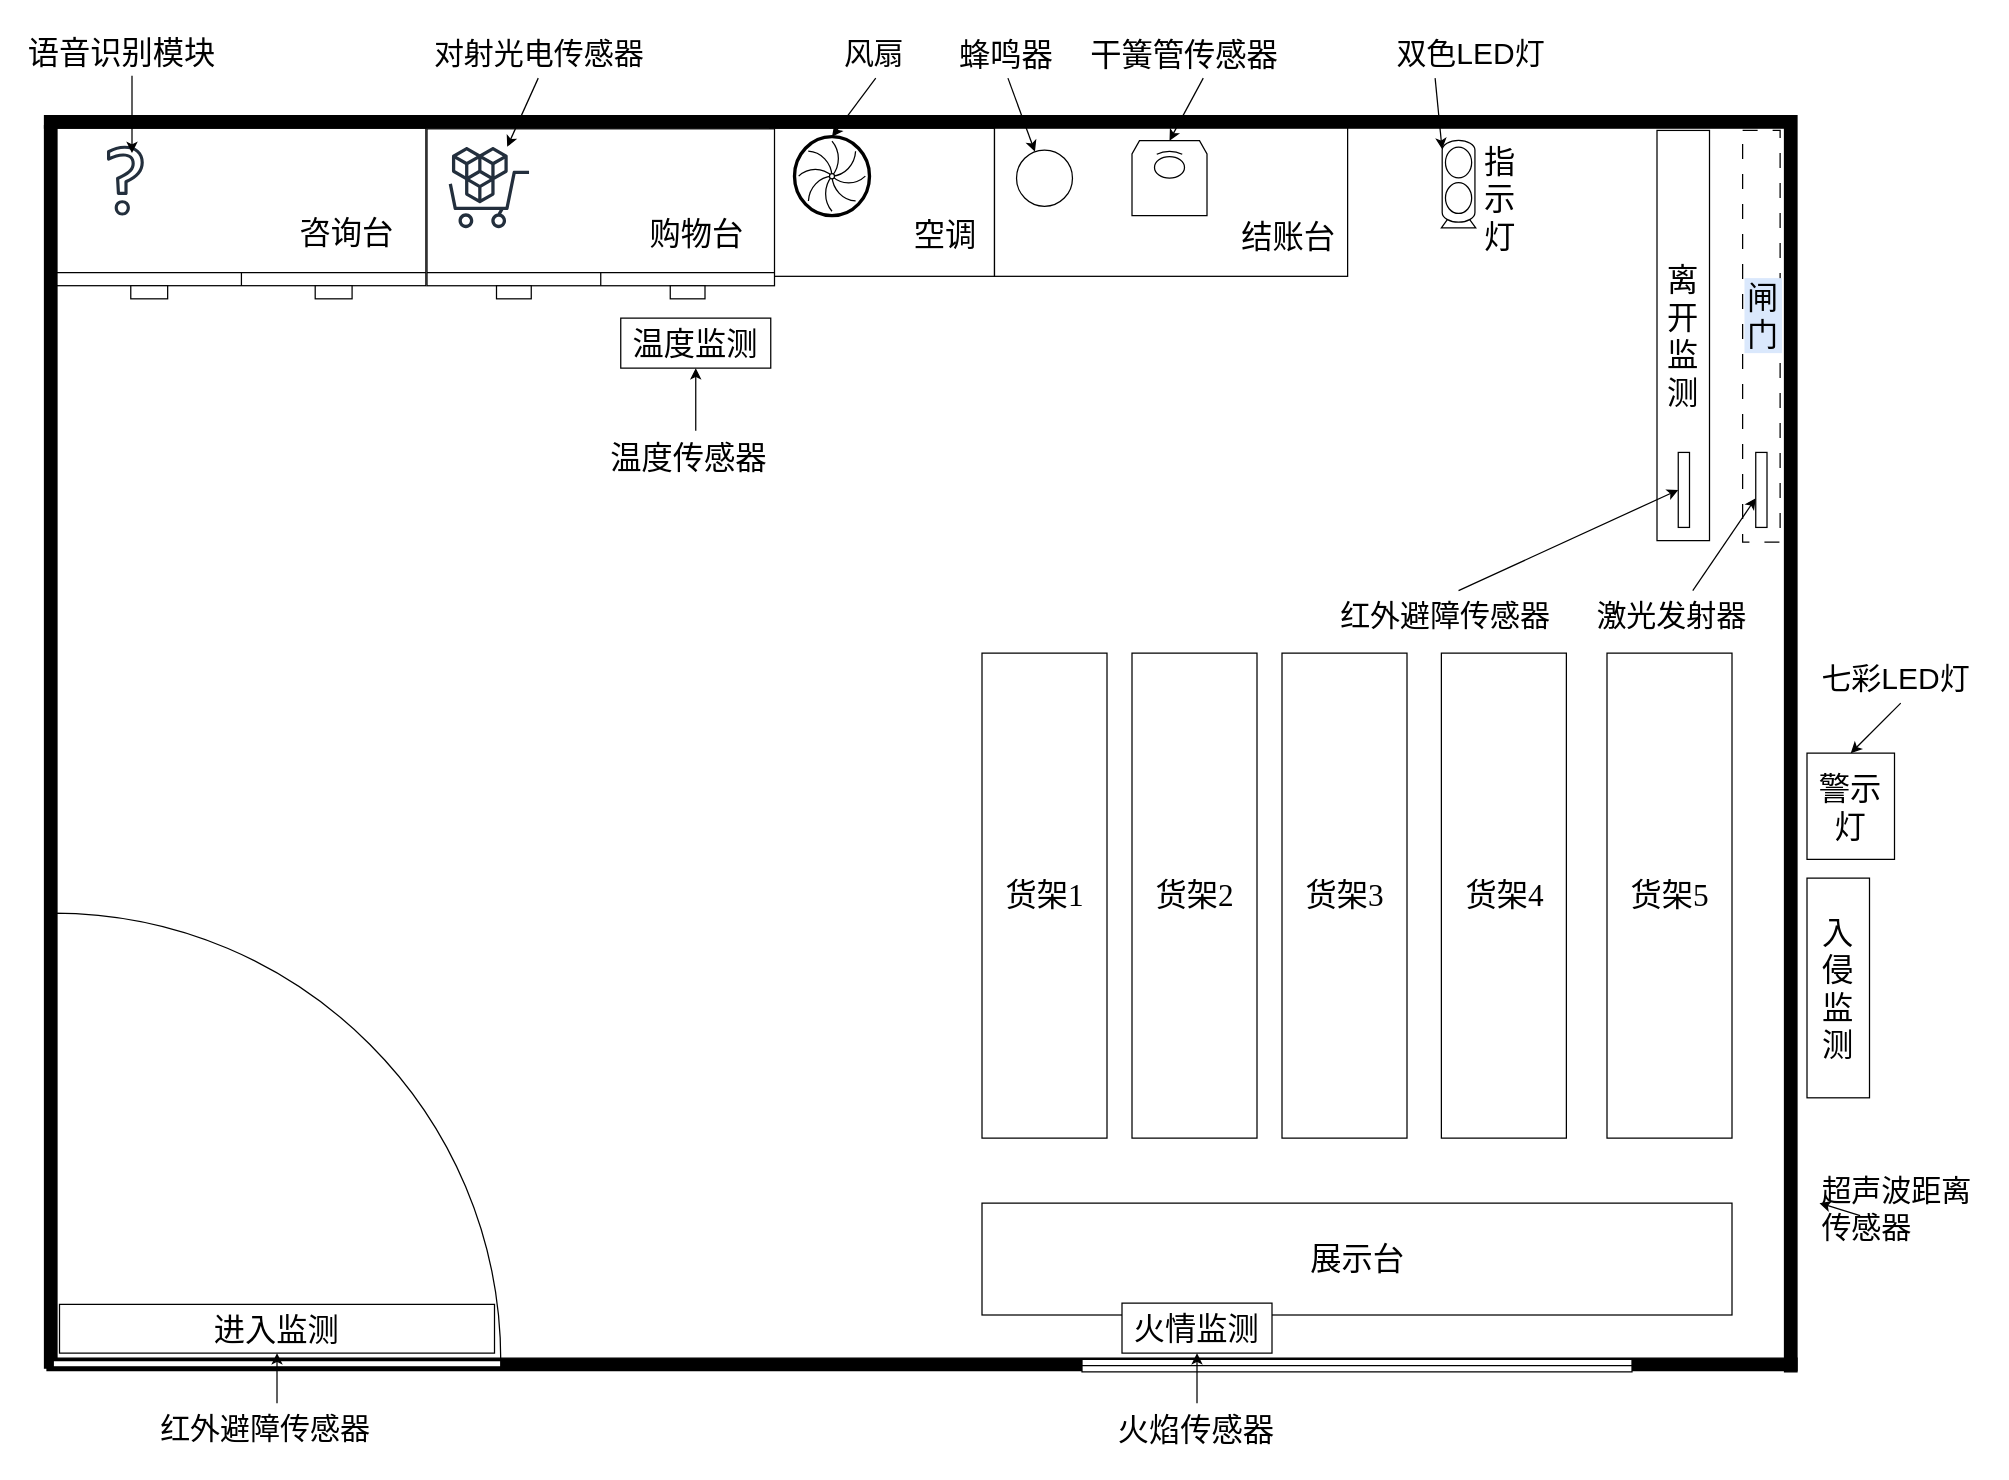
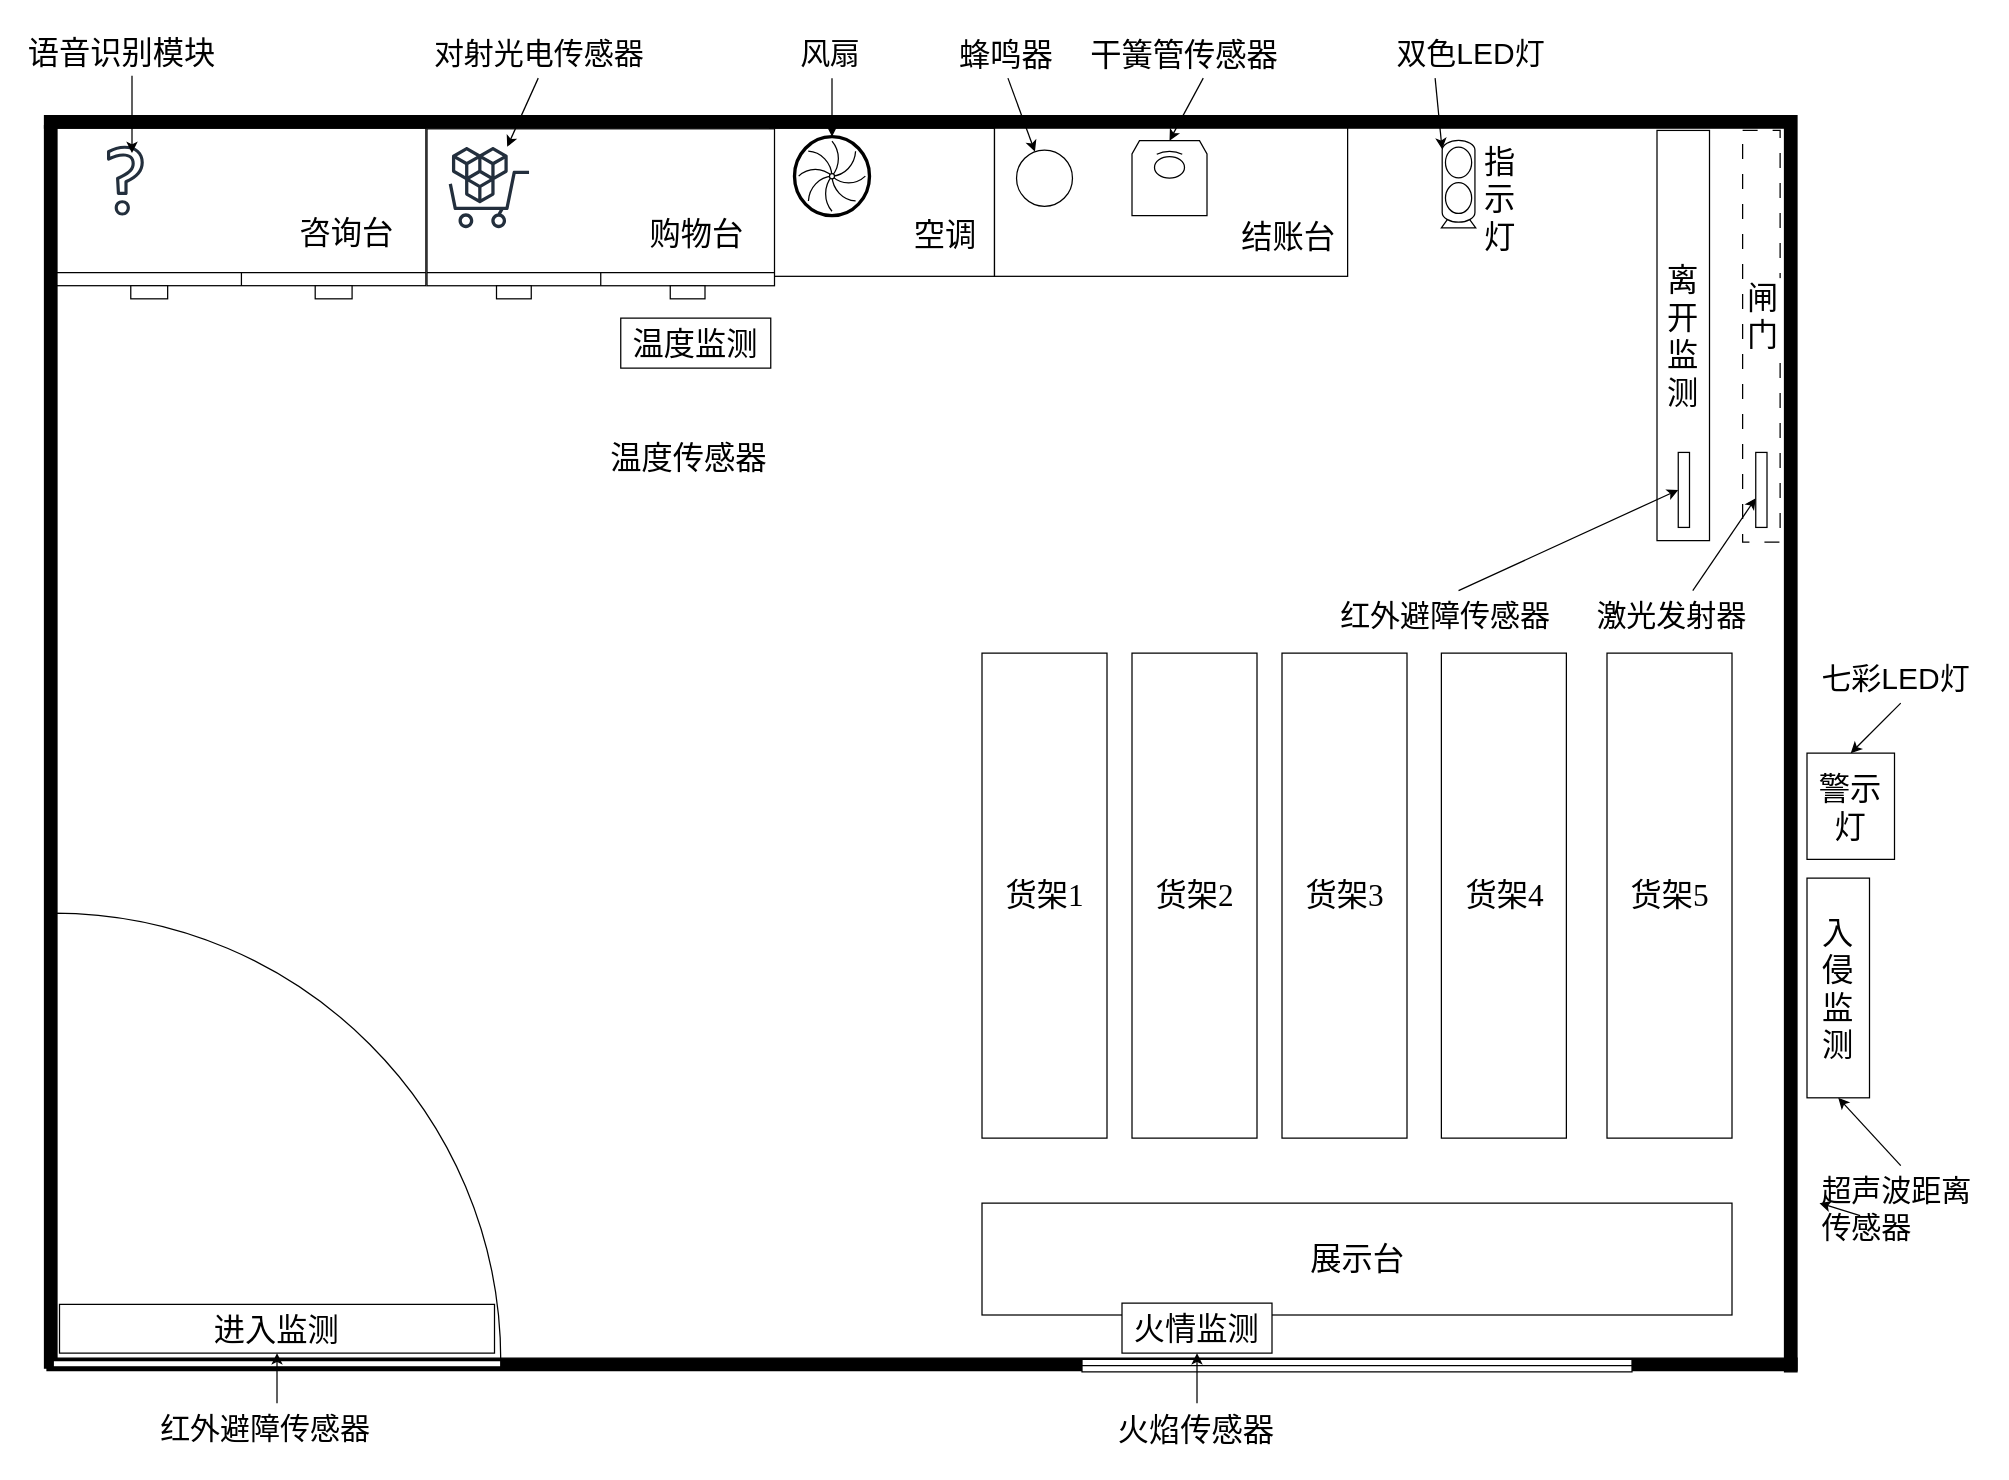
- <mxCell id="42" value="风扇" style="text;whiteSpace=wrap;html=1;fontSize=24;" parent="1" vertex="1"><mxGeometry x="672.5" y="22" width="55" height="40" as="geometry" /></mxCell>
+ <mxCell id="42" value="风扇" style="text;whiteSpace=wrap;html=1;fontSize=24;" parent="1" vertex="1"><mxGeometry x="637.5" y="22" width="55" height="40" as="geometry" /></mxCell>
- <mxCell id="17" value="闸门" style="rounded=0;whiteSpace=wrap;html=1;fontSize=25;strokeColor=none;fillColor=#dae8fc;" parent="1" vertex="1"><mxGeometry x="1395" y="222" width="30" height="60" as="geometry" /></mxCell>
+ <mxCell id="17" value="闸门" style="rounded=0;whiteSpace=wrap;html=1;fontSize=25;strokeColor=none;" parent="1" vertex="1"><mxGeometry x="1395" y="222" width="30" height="60" as="geometry" /></mxCell>
- <mxCell id="48" style="rounded=0;orthogonalLoop=1;jettySize=auto;html=1;entryX=0.5;entryY=1;entryDx=0;entryDy=0;" parent="1" source="37" target="20" edge="1"><mxGeometry relative="1" as="geometry"><mxPoint x="221" y="1063" as="targetPoint" /><mxPoint x="479" y="1134" as="sourcePoint" /></mxGeometry></mxCell>
+ <mxCell id="47" style="rounded=0;orthogonalLoop=1;jettySize=auto;html=1;exitX=0.5;exitY=0;exitDx=0;exitDy=0;entryX=0.5;entryY=1;entryDx=0;entryDy=0;" parent="1" source="34" target="16" edge="1"><mxGeometry relative="1" as="geometry"><mxPoint x="232" y="1081" as="targetPoint" /><mxPoint x="490" y="1152" as="sourcePoint" /></mxGeometry></mxCell>
